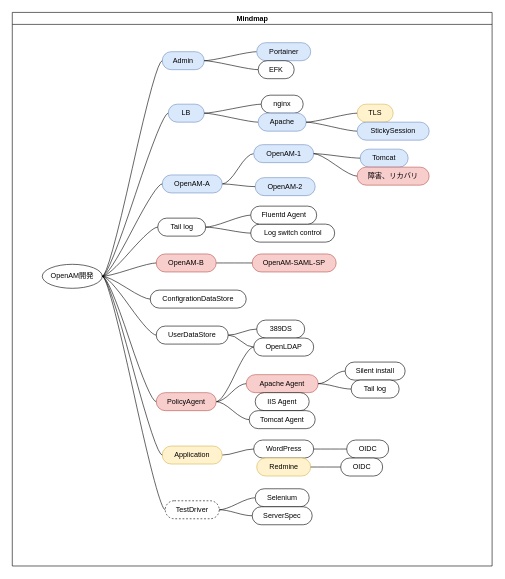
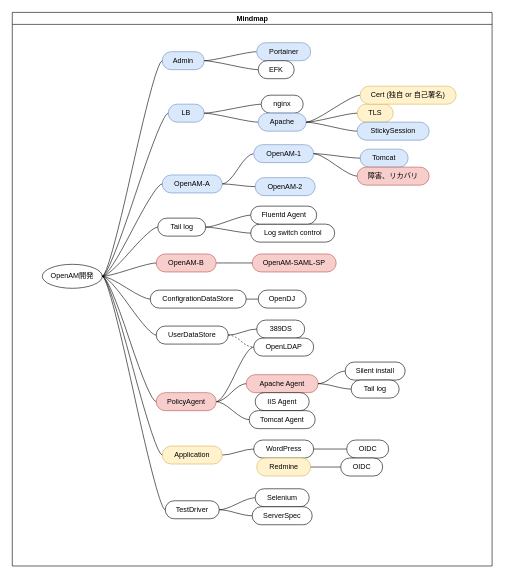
+ <mxCell id="78" value="Cert (独自 or 自己署名)" style="whiteSpace=wrap;html=1;rounded=1;arcSize=50;align=center;verticalAlign=middle;strokeWidth=1;autosize=1;spacing=4;treeFolding=1;treeMoving=1;newEdgeStyle={&quot;edgeStyle&quot;:&quot;entityRelationEdgeStyle&quot;,&quot;startArrow&quot;:&quot;none&quot;,&quot;endArrow&quot;:&quot;none&quot;,&quot;segment&quot;:10,&quot;curved&quot;:1};fillColor=#fff2cc;strokeColor=#d6b656;fontColor=#000000;" parent="2" vertex="1"><mxGeometry x="580" y="123" width="160" height="30" as="geometry" /></mxCell>
+ <mxCell id="77" value="" style="edgeStyle=entityRelationEdgeStyle;startArrow=none;endArrow=none;segment=10;curved=1;exitX=1;exitY=0.5;exitDx=0;exitDy=0;fontColor=#000000;" parent="2" source="39" target="78" edge="1"><mxGeometry relative="1" as="geometry"><mxPoint x="655" y="215" as="sourcePoint" /><mxPoint x="580" y="228" as="targetPoint" /></mxGeometry></mxCell>
+ <mxCell id="59" value="" style="edgeStyle=entityRelationEdgeStyle;startArrow=none;endArrow=none;segment=10;curved=1;exitX=1;exitY=0.5;exitDx=0;exitDy=0;fontColor=#000000;" parent="2" source="56" target="58" edge="1"><mxGeometry relative="1" as="geometry"><mxPoint x="350" y="548" as="sourcePoint" /><mxPoint x="407.5" y="518" as="targetPoint" /></mxGeometry></mxCell>
+ <mxCell id="58" value="OpenDJ" style="whiteSpace=wrap;html=1;rounded=1;arcSize=50;align=center;verticalAlign=middle;strokeWidth=1;autosize=1;spacing=4;treeFolding=1;treeMoving=1;newEdgeStyle={&quot;edgeStyle&quot;:&quot;entityRelationEdgeStyle&quot;,&quot;startArrow&quot;:&quot;none&quot;,&quot;endArrow&quot;:&quot;none&quot;,&quot;segment&quot;:10,&quot;curved&quot;:1};" parent="2" vertex="1"><mxGeometry x="410" y="463" width="80" height="30" as="geometry" /></mxCell>
- <mxCell id="23" value="" style="edgeStyle=entityRelationEdgeStyle;startArrow=none;endArrow=none;segment=10;curved=1;exitX=1;exitY=0.5;exitDx=0;exitDy=0;fontColor=#000000;" parent="2" source="44" target="22" edge="1"><mxGeometry relative="1" as="geometry"><mxPoint x="175" y="571" as="sourcePoint" /><mxPoint x="245" y="536" as="targetPoint" /></mxGeometry></mxCell>
+ <mxCell id="23" value="" style="edgeStyle=entityRelationEdgeStyle;startArrow=none;endArrow=none;segment=10;curved=1;exitX=1;exitY=0.5;exitDx=0;exitDy=0;fontColor=#000000;dashed=1;" parent="2" source="44" target="22" edge="1"><mxGeometry relative="1" as="geometry"><mxPoint x="175" y="571" as="sourcePoint" /><mxPoint x="245" y="536" as="targetPoint" /></mxGeometry></mxCell>
- <mxCell id="50" value="TestDriver" style="whiteSpace=wrap;html=1;rounded=1;arcSize=50;align=center;verticalAlign=middle;strokeWidth=1;autosize=1;spacing=4;treeFolding=1;treeMoving=1;newEdgeStyle={&quot;edgeStyle&quot;:&quot;entityRelationEdgeStyle&quot;,&quot;startArrow&quot;:&quot;none&quot;,&quot;endArrow&quot;:&quot;none&quot;,&quot;segment&quot;:10,&quot;curved&quot;:1};dashed=1;" parent="2" vertex="1"><mxGeometry x="255" y="814.25" width="90" height="30" as="geometry" /></mxCell>
+ <mxCell id="50" value="TestDriver" style="whiteSpace=wrap;html=1;rounded=1;arcSize=50;align=center;verticalAlign=middle;strokeWidth=1;autosize=1;spacing=4;treeFolding=1;treeMoving=1;newEdgeStyle={&quot;edgeStyle&quot;:&quot;entityRelationEdgeStyle&quot;,&quot;startArrow&quot;:&quot;none&quot;,&quot;endArrow&quot;:&quot;none&quot;,&quot;segment&quot;:10,&quot;curved&quot;:1};" parent="2" vertex="1"><mxGeometry x="255" y="814.25" width="90" height="30" as="geometry" /></mxCell>
